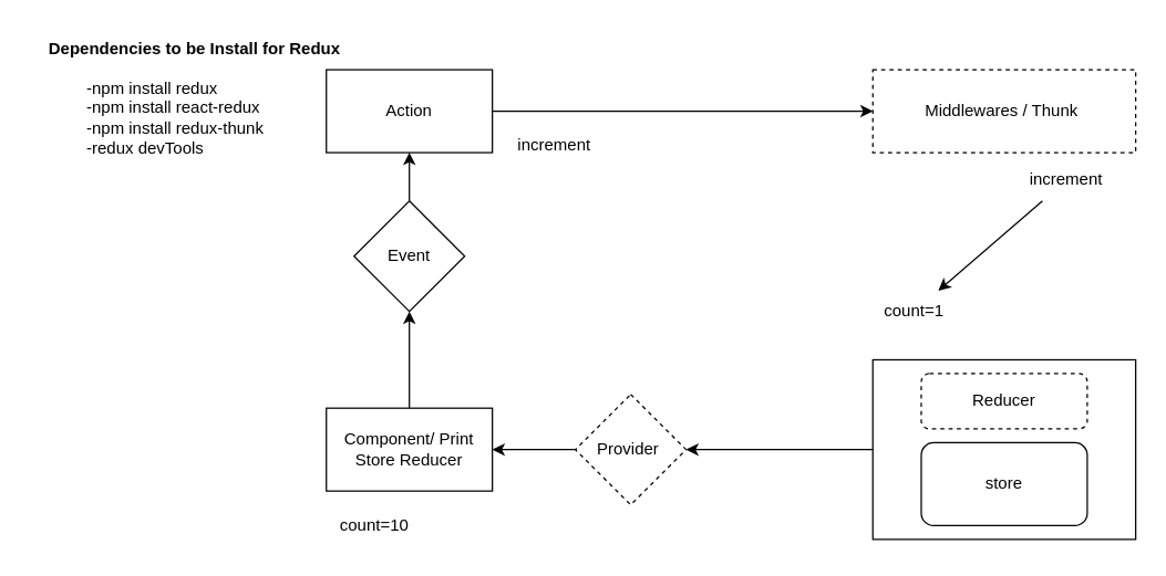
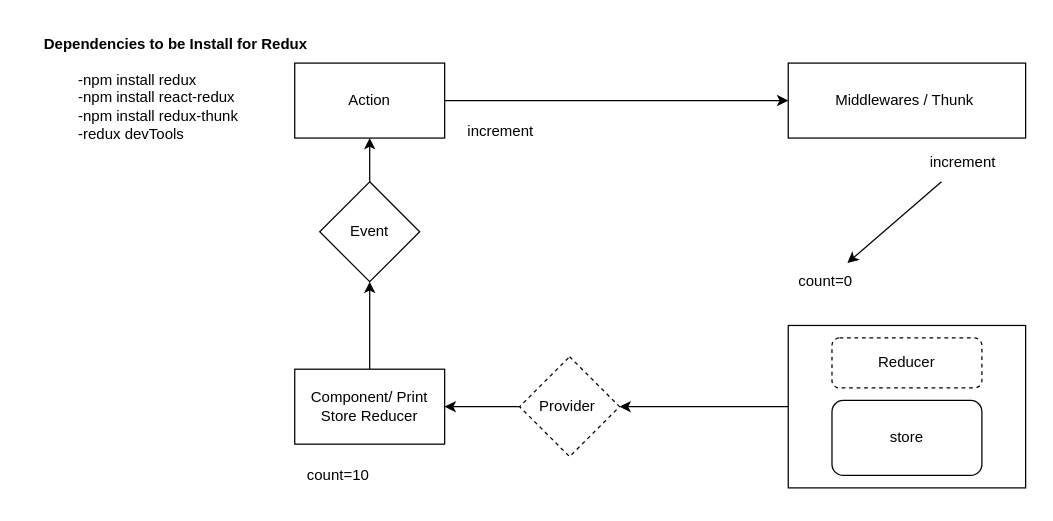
- <mxCell id="16" value="Middlewares / Thunk&amp;nbsp;" style="whiteSpace=wrap;html=1;rounded=0;dashed=1;" parent="1" vertex="1"><mxGeometry x="630" y="50" width="190" height="60" as="geometry" /></mxCell>
+ <mxCell id="16" value="Middlewares / Thunk&amp;nbsp;" style="whiteSpace=wrap;html=1;rounded=0;" parent="1" vertex="1"><mxGeometry x="630" y="50" width="190" height="60" as="geometry" /></mxCell>
- <mxCell id="17" value="count=1" style="text;html=1;strokeColor=none;fillColor=none;align=center;verticalAlign=middle;whiteSpace=wrap;rounded=0;" parent="1" vertex="1"><mxGeometry x="630" y="210" width="60" height="30" as="geometry" /></mxCell>
+ <mxCell id="17" value="count=0" style="text;html=1;strokeColor=none;fillColor=none;align=center;verticalAlign=middle;whiteSpace=wrap;rounded=0;" parent="1" vertex="1"><mxGeometry x="630" y="210" width="60" height="30" as="geometry" /></mxCell>
